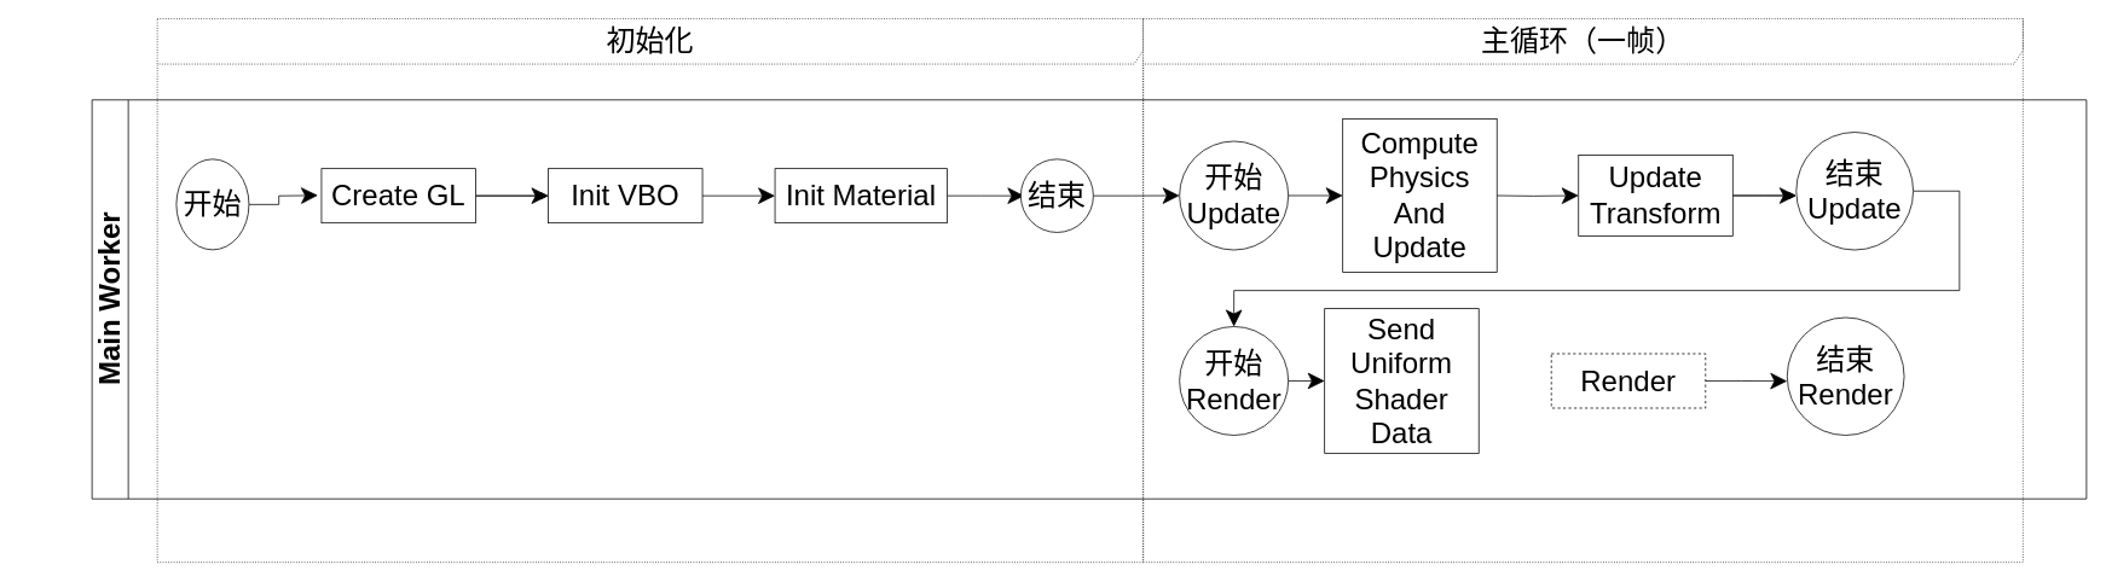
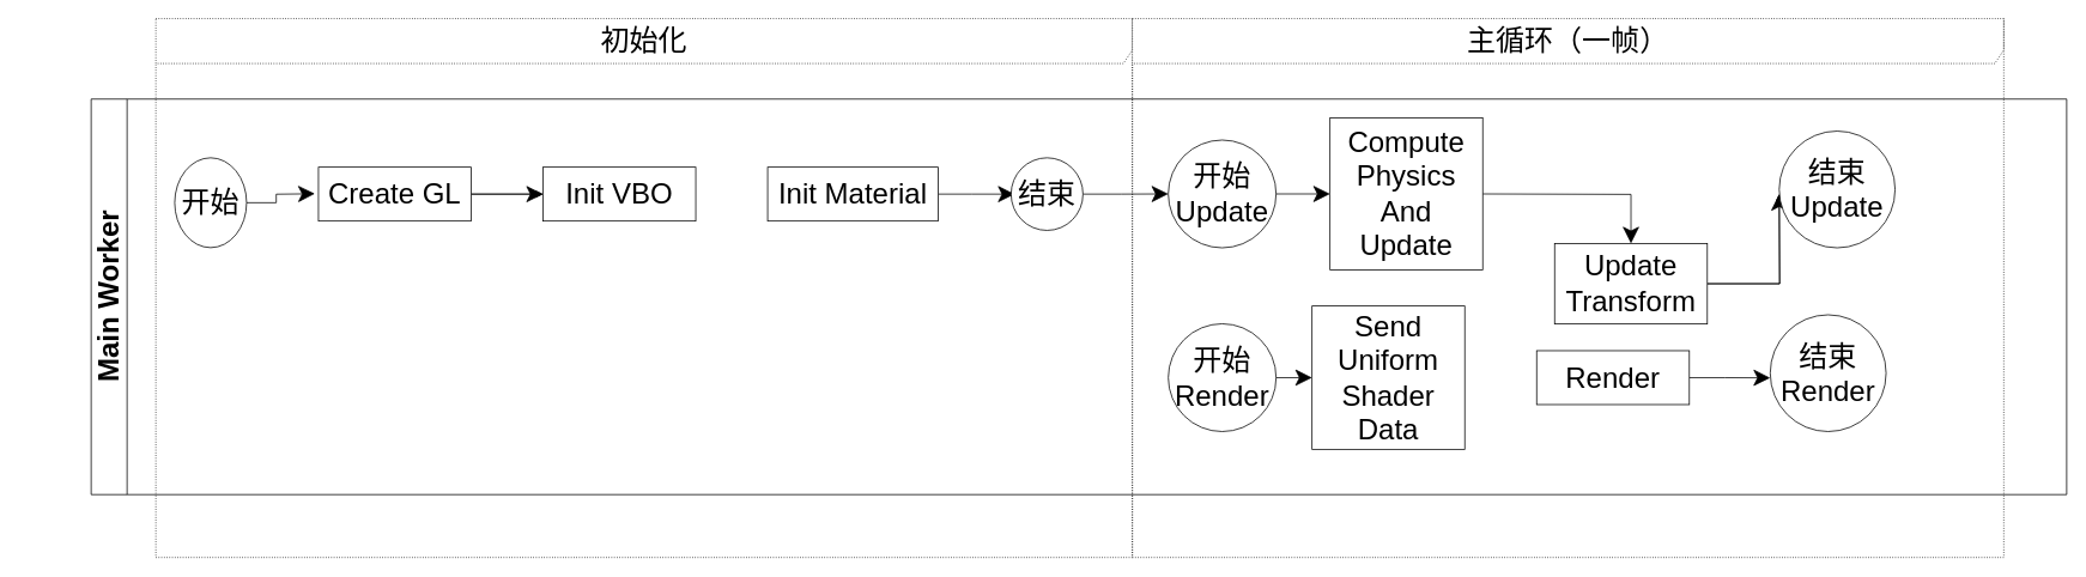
- <mxCell id="11" value="" style="edgeStyle=orthogonalEdgeStyle;rounded=0;orthogonalLoop=1;jettySize=auto;html=1;fontSize=32;startSize=16;endSize=16;" parent="1" source="12" target="14" edge="1"><mxGeometry relative="1" as="geometry" /></mxCell>
- <mxCell id="21" value="Update Transform" style="whiteSpace=wrap;html=1;fontSize=32;" parent="1" vertex="1"><mxGeometry x="1740" y="170.42" width="170" height="89.58" as="geometry" /></mxCell>
+ <mxCell id="21" value="Update Transform" style="whiteSpace=wrap;html=1;fontSize=32;" parent="1" vertex="1"><mxGeometry x="1730" y="270.42" width="170" height="89.58" as="geometry" /></mxCell>
- <mxCell id="22" style="edgeStyle=orthogonalEdgeStyle;rounded=0;orthogonalLoop=1;jettySize=auto;html=1;entryX=0.5;entryY=0;entryDx=0;entryDy=0;fontSize=32;startSize=16;endSize=16;" parent="1" source="23" target="31" edge="1"><mxGeometry relative="1" as="geometry"><Array as="points"><mxPoint x="2160" y="210" /><mxPoint x="2160" y="320" /><mxPoint x="1360" y="320" /></Array></mxGeometry></mxCell>
- <mxCell id="27" value="Render" style="whiteSpace=wrap;html=1;fontSize=32;dashed=1;" parent="1" vertex="1"><mxGeometry x="1710" y="389.78" width="170" height="60" as="geometry" /></mxCell>
+ <mxCell id="27" value="Render" style="whiteSpace=wrap;html=1;fontSize=32;" parent="1" vertex="1"><mxGeometry x="1710" y="389.78" width="170" height="60" as="geometry" /></mxCell>
